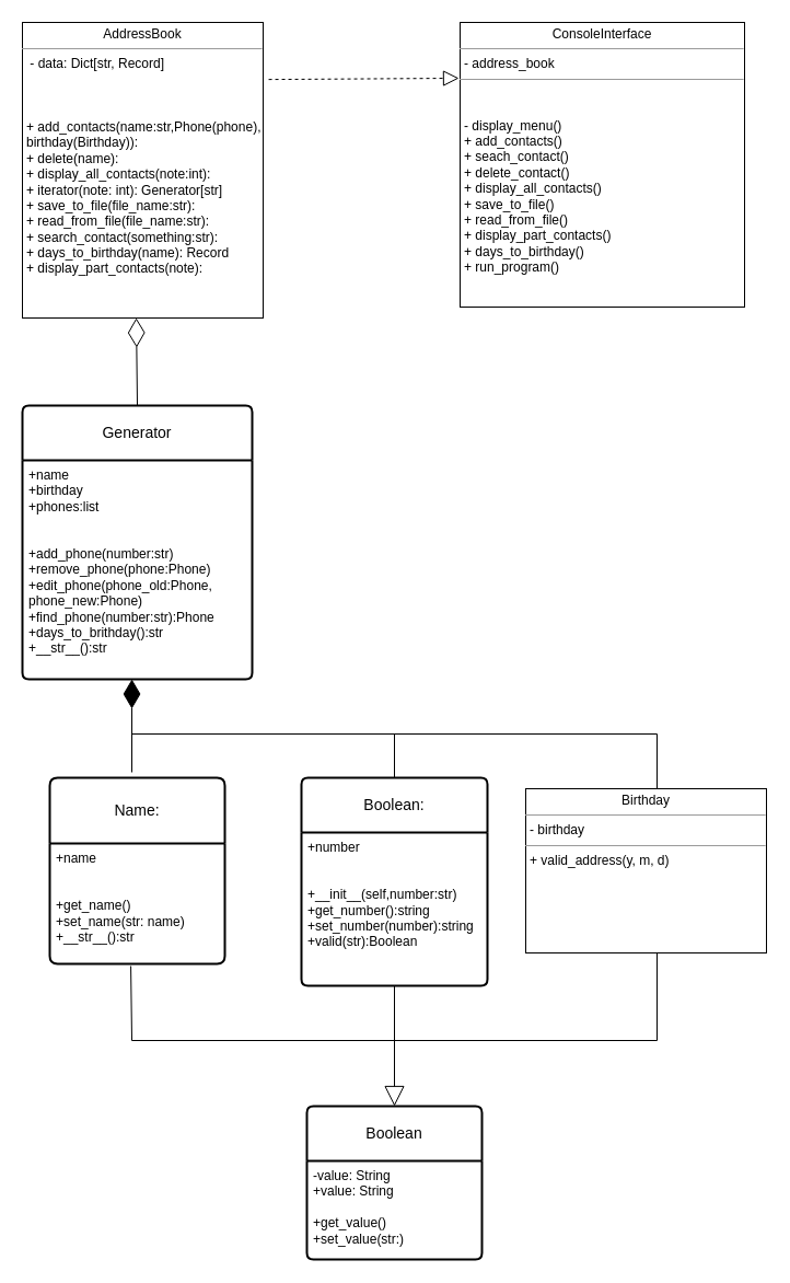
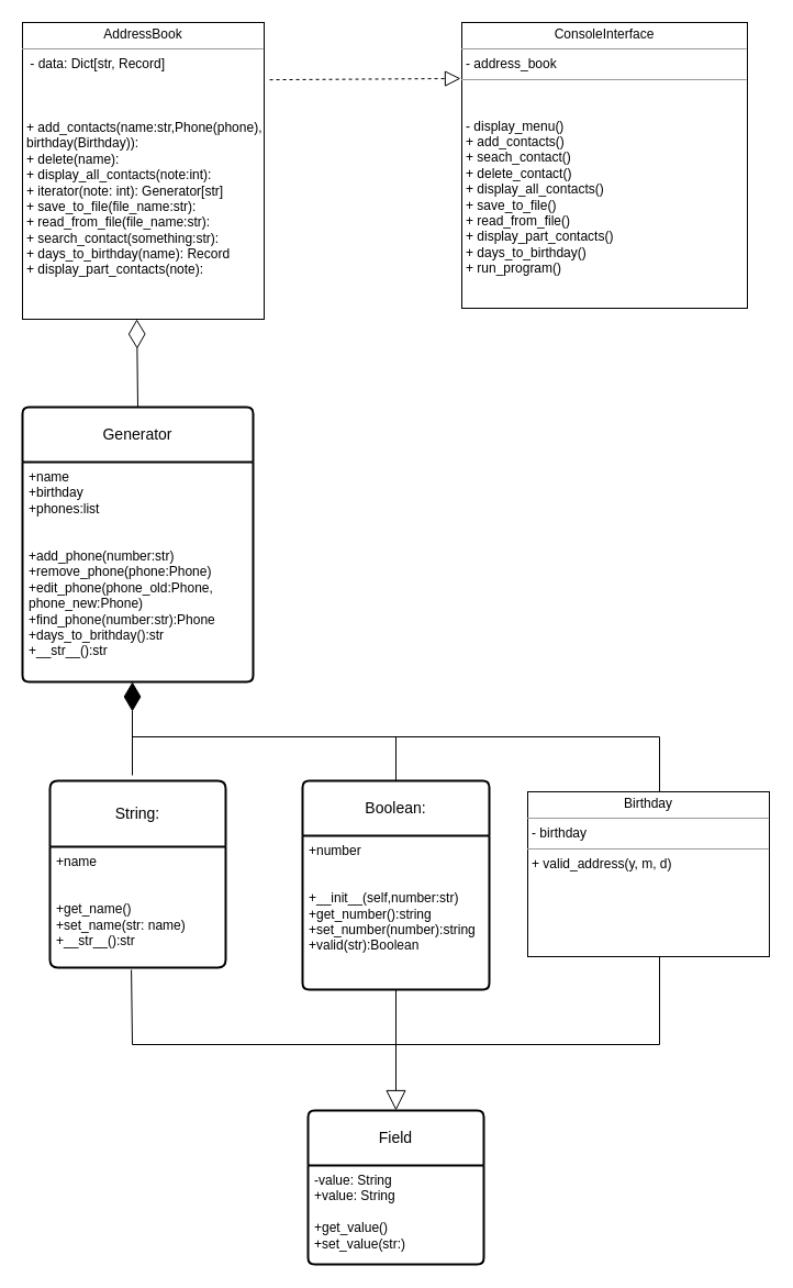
- <mxCell id="4" value="Name:" style="swimlane;childLayout=stackLayout;horizontal=1;startSize=60;horizontalStack=0;rounded=1;fontSize=14;fontStyle=0;strokeWidth=2;resizeParent=0;resizeLast=1;shadow=0;dashed=0;align=center;arcSize=4;whiteSpace=wrap;html=1;" parent="1" vertex="1"><mxGeometry x="45" y="710" width="160" height="170" as="geometry" /></mxCell>
+ <mxCell id="4" value="String:" style="swimlane;childLayout=stackLayout;horizontal=1;startSize=60;horizontalStack=0;rounded=1;fontSize=14;fontStyle=0;strokeWidth=2;resizeParent=0;resizeLast=1;shadow=0;dashed=0;align=center;arcSize=4;whiteSpace=wrap;html=1;" parent="1" vertex="1"><mxGeometry x="45" y="710" width="160" height="170" as="geometry" /></mxCell>
- <mxCell id="2" value="Boolean" style="swimlane;childLayout=stackLayout;horizontal=1;startSize=50;horizontalStack=0;rounded=1;fontSize=14;fontStyle=0;strokeWidth=2;resizeParent=0;resizeLast=1;shadow=0;dashed=0;align=center;arcSize=4;whiteSpace=wrap;html=1;" parent="1" vertex="1"><mxGeometry x="280" y="1010" width="160" height="140" as="geometry" /></mxCell>
+ <mxCell id="2" value="Field" style="swimlane;childLayout=stackLayout;horizontal=1;startSize=50;horizontalStack=0;rounded=1;fontSize=14;fontStyle=0;strokeWidth=2;resizeParent=0;resizeLast=1;shadow=0;dashed=0;align=center;arcSize=4;whiteSpace=wrap;html=1;" parent="1" vertex="1"><mxGeometry x="280" y="1010" width="160" height="140" as="geometry" /></mxCell>
